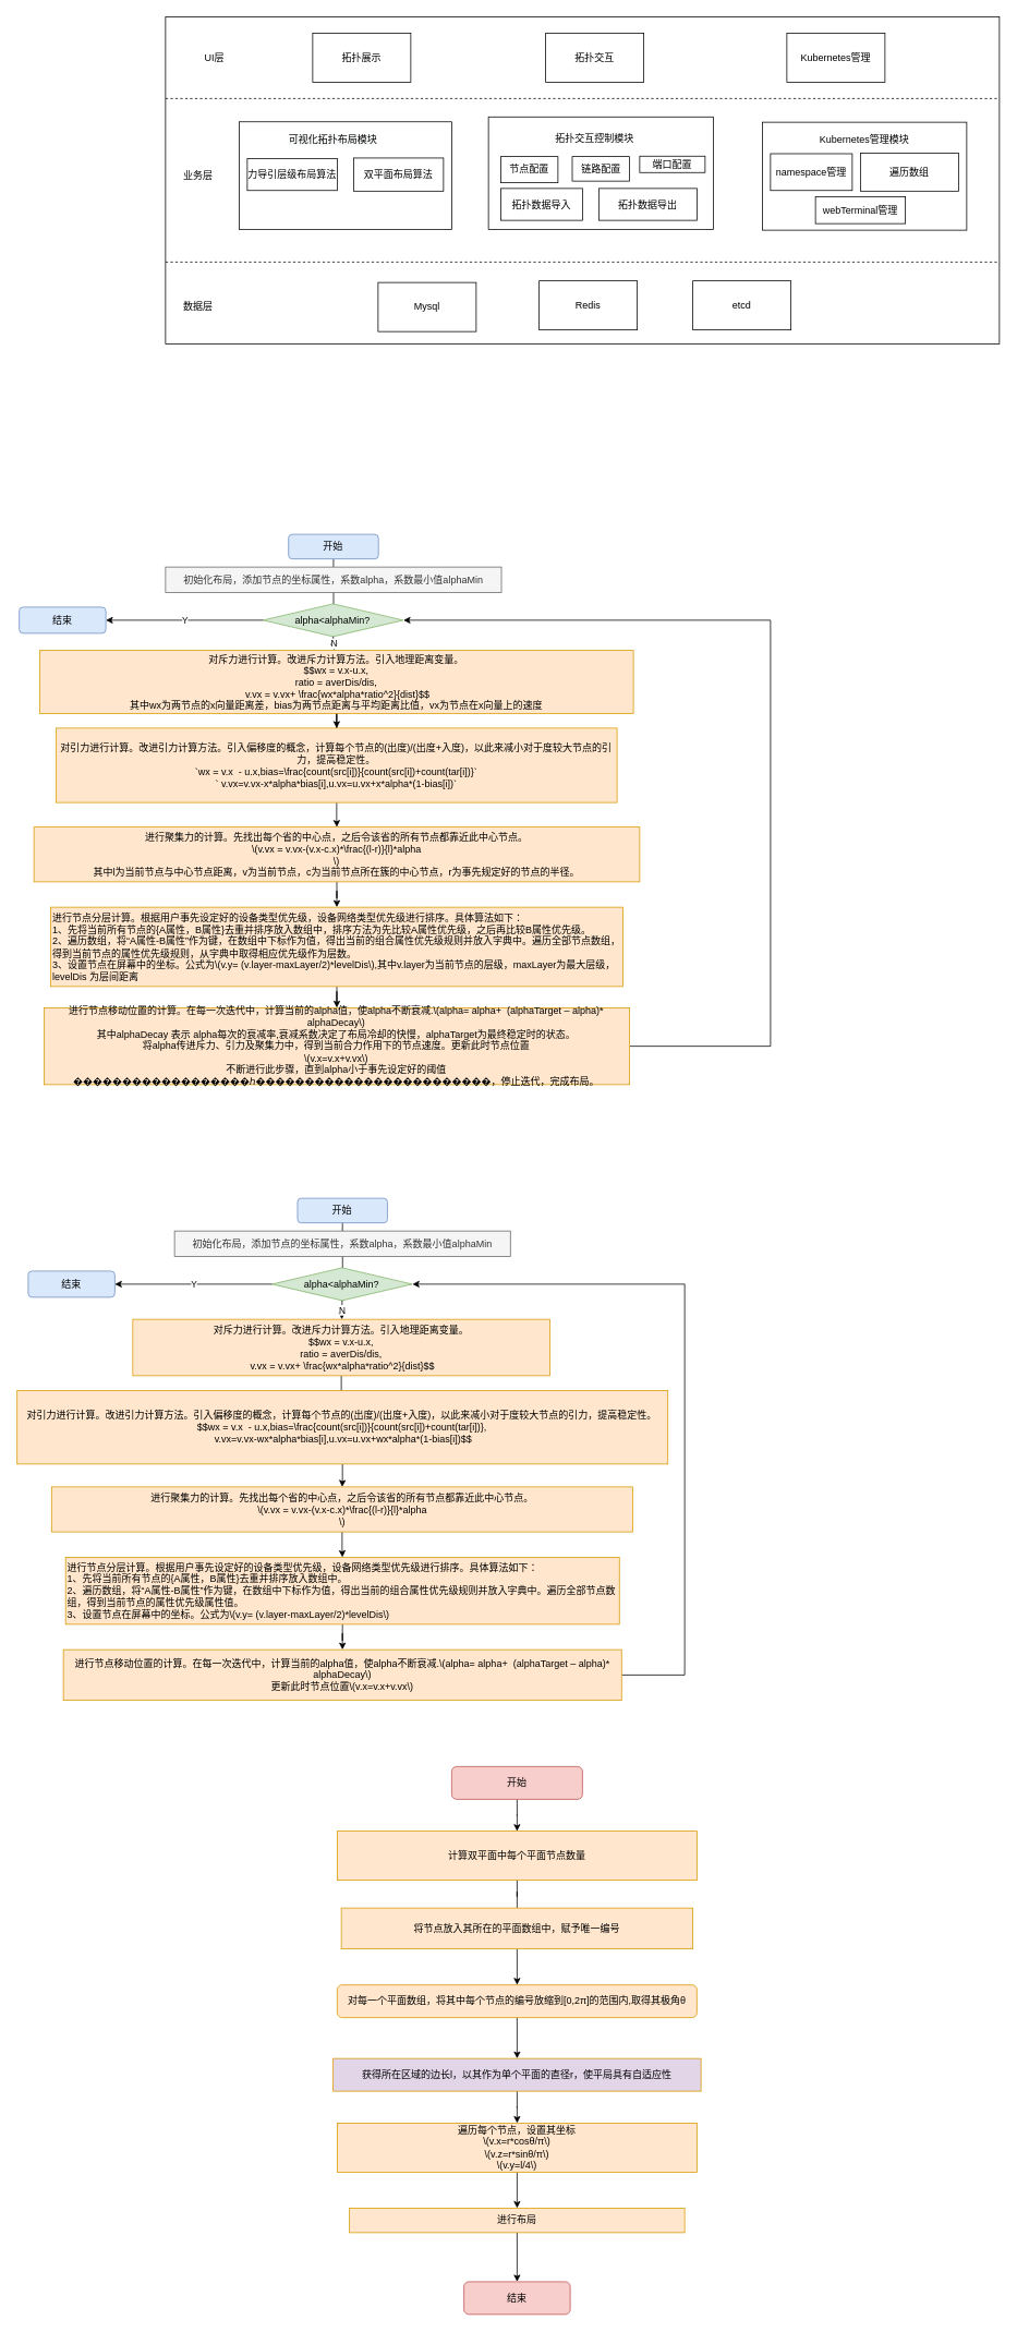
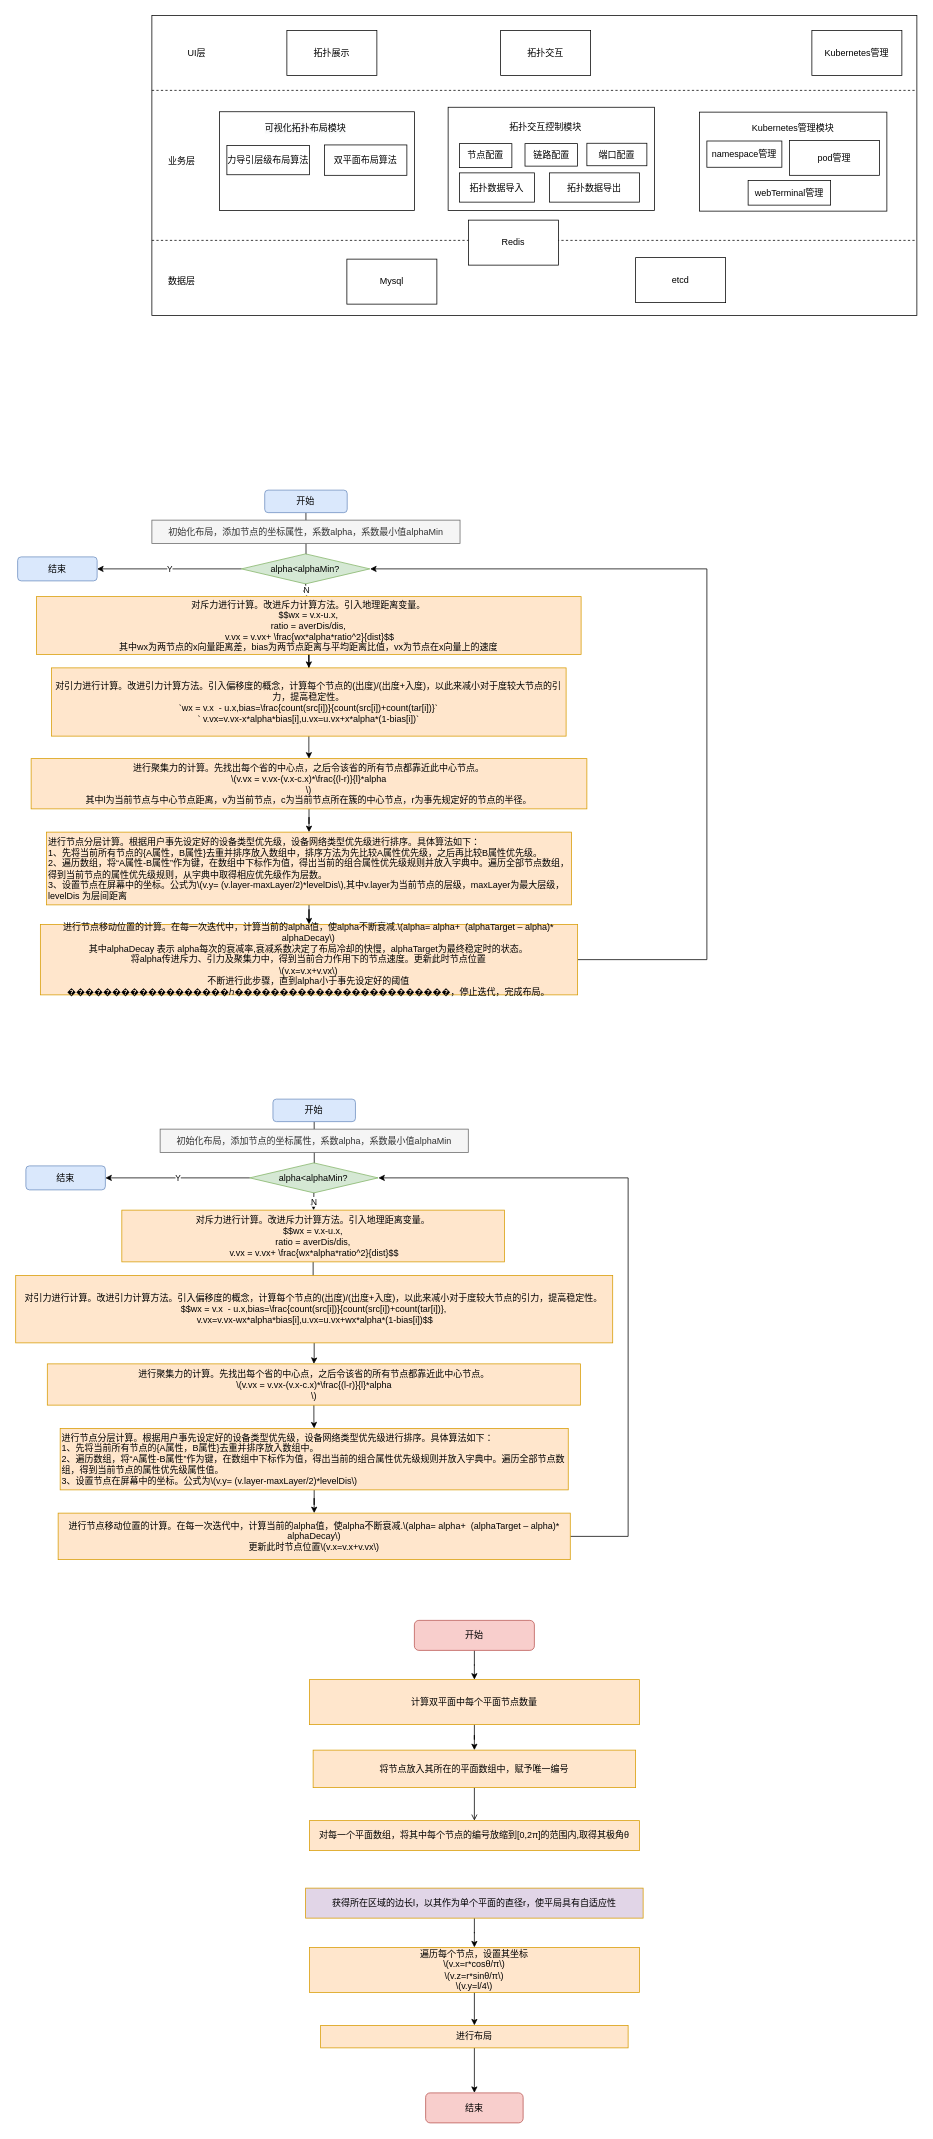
- <mxCell id="7" value="Kubernetes管理" style="rounded=0;whiteSpace=wrap;html=1;" parent="1" vertex="1"><mxGeometry x="962" y="40" width="120" height="60" as="geometry" /></mxCell>
+ <mxCell id="7" value="Kubernetes管理" style="rounded=0;whiteSpace=wrap;html=1;" parent="1" vertex="1"><mxGeometry x="1082" y="40" width="120" height="60" as="geometry" /></mxCell>
- <mxCell id="18" value="端口配置" style="rounded=0;whiteSpace=wrap;html=1;" parent="1" vertex="1"><mxGeometry x="782" y="190.5" width="80" height="20" as="geometry" /></mxCell>
+ <mxCell id="18" value="端口配置" style="rounded=0;whiteSpace=wrap;html=1;" parent="1" vertex="1"><mxGeometry x="782" y="190.5" width="80" height="30" as="geometry" /></mxCell>
- <mxCell id="22" value="namespace管理" style="rounded=0;whiteSpace=wrap;html=1;" parent="1" vertex="1"><mxGeometry x="942" y="187.5" width="100" height="45" as="geometry" /></mxCell>
+ <mxCell id="22" value="namespace管理" style="rounded=0;whiteSpace=wrap;html=1;" parent="1" vertex="1"><mxGeometry x="942" y="187.5" width="100" height="35" as="geometry" /></mxCell>
- <mxCell id="24" value="遍历数组" style="rounded=0;whiteSpace=wrap;html=1;" parent="1" vertex="1"><mxGeometry x="1052" y="186.75" width="120" height="46.5" as="geometry" /></mxCell>
+ <mxCell id="24" value="pod管理" style="rounded=0;whiteSpace=wrap;html=1;" parent="1" vertex="1"><mxGeometry x="1052" y="186.75" width="120" height="46.5" as="geometry" /></mxCell>
- <mxCell id="84" value="Redis" style="rounded=0;whiteSpace=wrap;html=1;" vertex="1" parent="1"><mxGeometry x="659" y="343" width="120" height="60" as="geometry" /></mxCell>
+ <mxCell id="84" value="Redis" style="rounded=0;whiteSpace=wrap;html=1;" vertex="1" parent="1"><mxGeometry x="624" y="293" width="120" height="60" as="geometry" /></mxCell>
- <mxCell id="71" value="" style="edgeStyle=orthogonalEdgeStyle;rounded=0;orthogonalLoop=1;jettySize=auto;html=1;endArrow=none;" parent="1" source="72" target="74" edge="1"><mxGeometry relative="1" as="geometry" /></mxCell>
+ <mxCell id="71" value="" style="edgeStyle=orthogonalEdgeStyle;rounded=0;orthogonalLoop=1;jettySize=auto;html=1;" parent="1" source="72" target="74" edge="1"><mxGeometry relative="1" as="geometry" /></mxCell>
- <mxCell id="73" value="" style="edgeStyle=orthogonalEdgeStyle;rounded=0;orthogonalLoop=1;jettySize=auto;html=1;" parent="1" source="74" target="76" edge="1"><mxGeometry relative="1" as="geometry" /></mxCell>
+ <mxCell id="73" value="" style="edgeStyle=orthogonalEdgeStyle;rounded=0;orthogonalLoop=1;jettySize=auto;html=1;endArrow=open;" parent="1" source="74" target="76" edge="1"><mxGeometry relative="1" as="geometry" /></mxCell>
- <mxCell id="76" value="对每一个平面数组，将其中每个节点的编号放缩到[0,2π]的范围内,取得其极角θ" style="whiteSpace=wrap;html=1;fillColor=#ffe6cc;strokeColor=#d79b00;rounded=1;" parent="1" vertex="1"><mxGeometry x="412" y="2427" width="440" height="40" as="geometry" /></mxCell>
+ <mxCell id="76" value="对每一个平面数组，将其中每个节点的编号放缩到[0,2π]的范围内,取得其极角θ" style="whiteSpace=wrap;html=1;rounded=0;fillColor=#ffe6cc;strokeColor=#d79b00;" parent="1" vertex="1"><mxGeometry x="412" y="2427" width="440" height="40" as="geometry" /></mxCell>
- <mxCell id="75" value="" style="edgeStyle=orthogonalEdgeStyle;rounded=0;orthogonalLoop=1;jettySize=auto;html=1;" parent="1" source="76" target="78" edge="1"><mxGeometry relative="1" as="geometry" /></mxCell>
